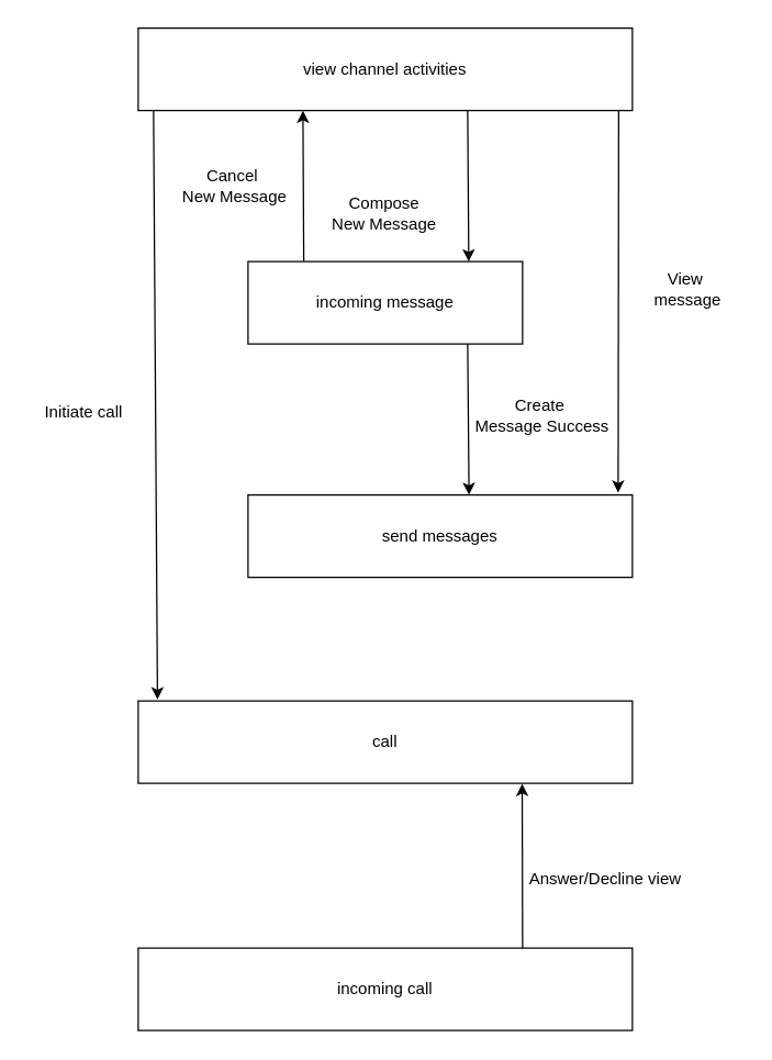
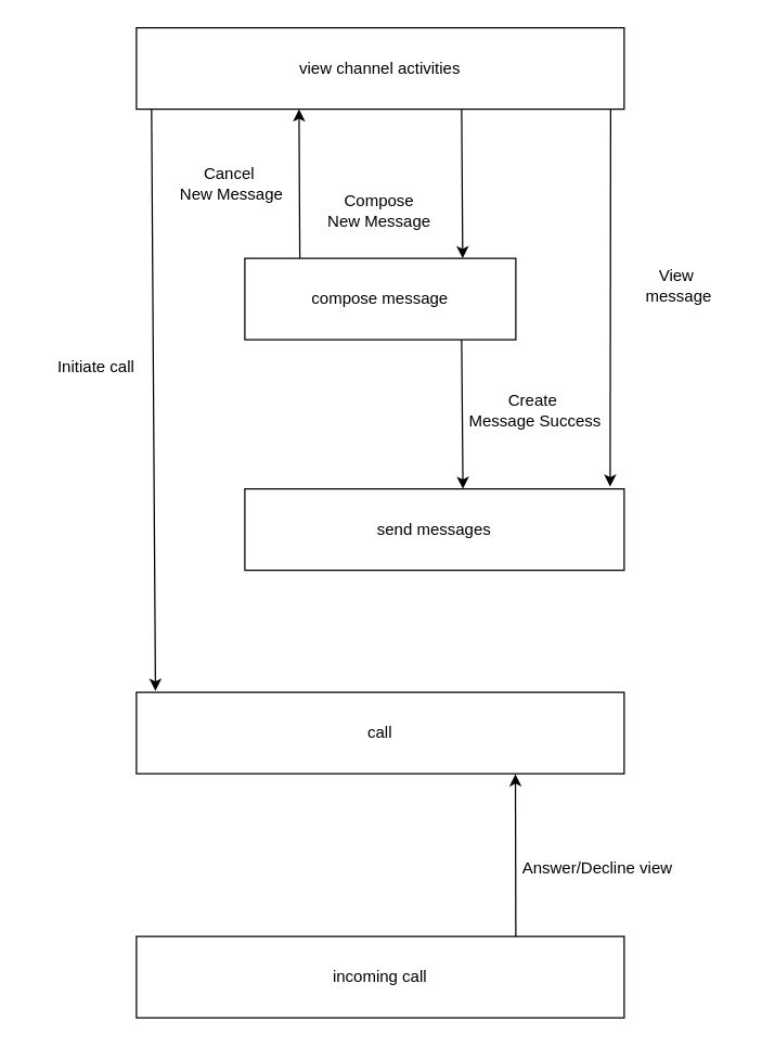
- <mxCell id="3" value="incoming message" style="rounded=0;whiteSpace=wrap;html=1;" vertex="1" parent="1"><mxGeometry x="180" y="190" width="200" height="60" as="geometry" /></mxCell>
+ <mxCell id="3" value="compose message" style="rounded=0;whiteSpace=wrap;html=1;" vertex="1" parent="1"><mxGeometry x="180" y="190" width="200" height="60" as="geometry" /></mxCell>
- <mxCell id="15" value="Initiate call" style="text;html=1;align=center;verticalAlign=middle;resizable=0;points=[];autosize=1;strokeColor=none;fillColor=none;" vertex="1" parent="1"><mxGeometry x="20" y="285" width="80" height="30" as="geometry" /></mxCell>
+ <mxCell id="15" value="Initiate call" style="text;html=1;align=center;verticalAlign=middle;resizable=0;points=[];autosize=1;strokeColor=none;fillColor=none;" vertex="1" parent="1"><mxGeometry x="30" y="255" width="80" height="30" as="geometry" /></mxCell>
